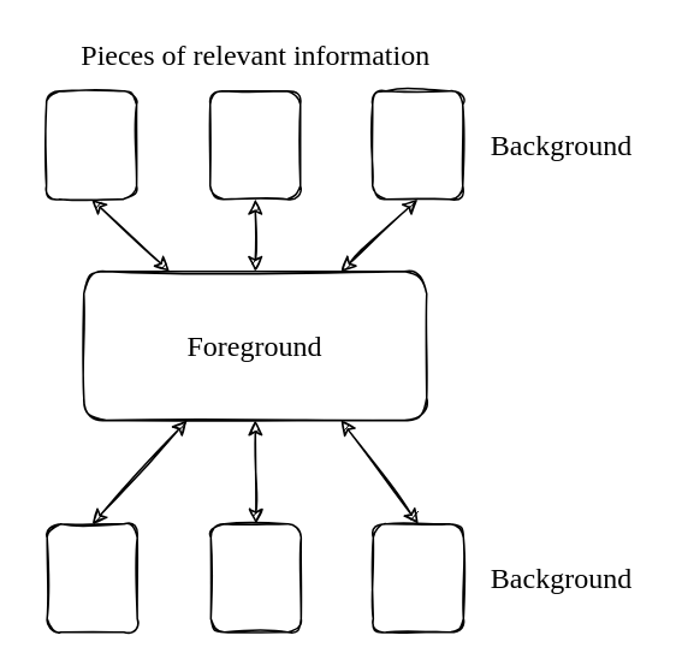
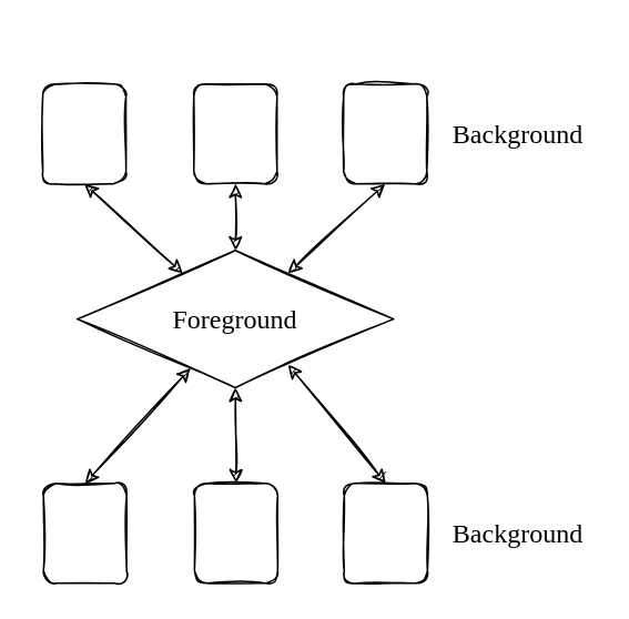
- <mxCell id="17" value="Pieces of relevant information" style="text;html=1;strokeColor=none;fillColor=none;align=center;verticalAlign=middle;whiteSpace=wrap;rounded=0;fontSize=16;fontFamily=Comic Sans MS;" vertex="1" parent="1"><mxGeometry x="20.61" y="20" width="240.77" height="20" as="geometry" /></mxCell>
- <mxCell id="3" value="&lt;font style=&quot;font-size: 16px&quot; face=&quot;Comic Sans MS&quot;&gt;Foreground&lt;/font&gt;" style="rounded=1;whiteSpace=wrap;html=1;sketch=1;" vertex="1" parent="1"><mxGeometry x="46" y="150" width="190" height="82.5" as="geometry" /></mxCell>
+ <mxCell id="3" value="&lt;font style=&quot;font-size: 16px&quot; face=&quot;Comic Sans MS&quot;&gt;Foreground&lt;/font&gt;" style="rhombus;whiteSpace=wrap;html=1;sketch=1;" vertex="1" parent="1"><mxGeometry x="46" y="150" width="190" height="82.5" as="geometry" /></mxCell>
